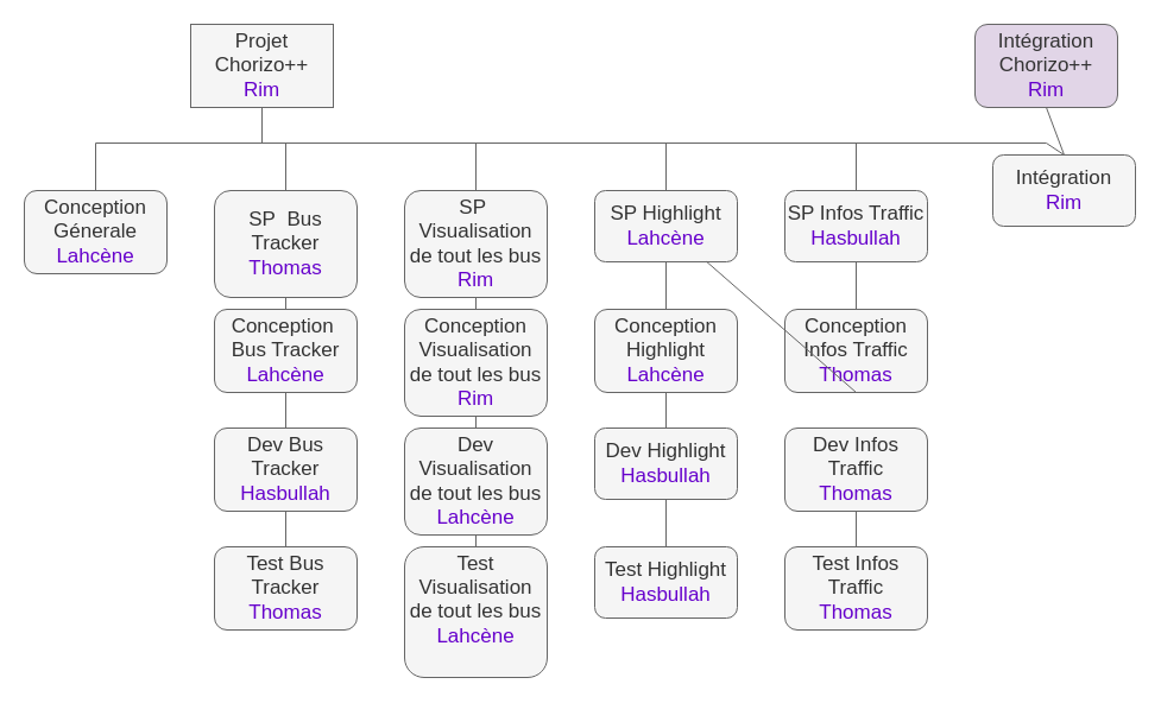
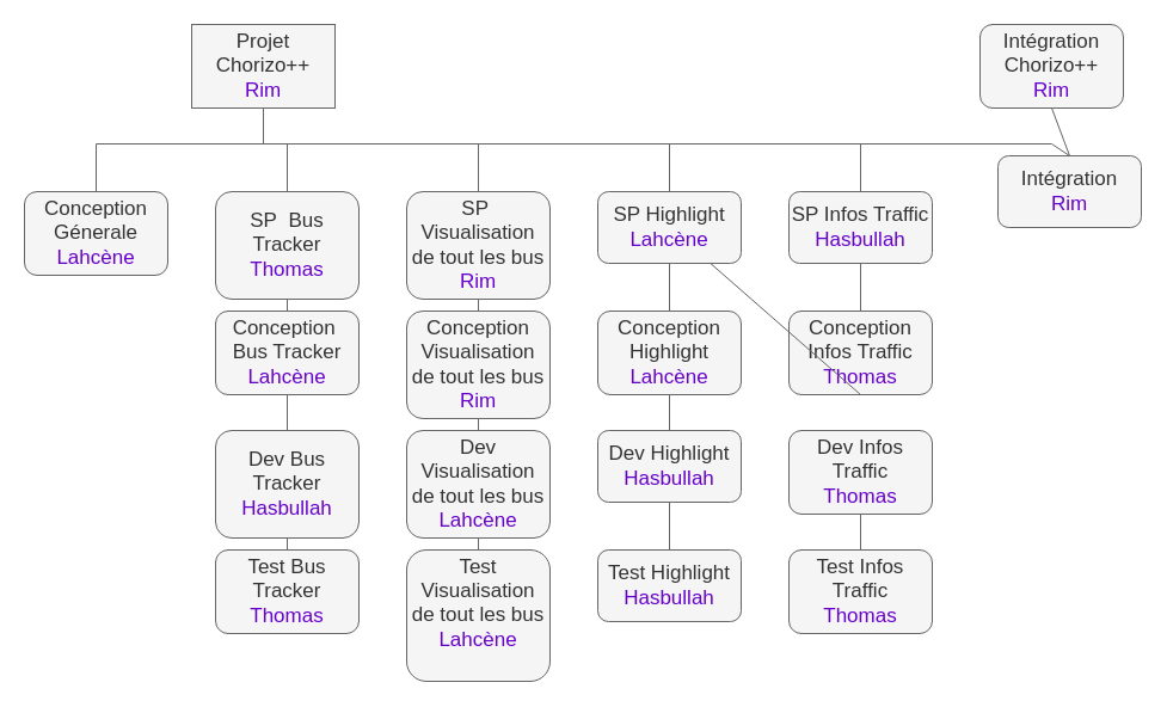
- <mxCell id="9" value="&lt;div&gt;&lt;span style=&quot;font-size: 17px&quot;&gt;Intégration Chorizo++&lt;/span&gt;&lt;/div&gt;&lt;div&gt;&lt;span style=&quot;font-size: 17px&quot;&gt;&lt;font color=&quot;#6600CC&quot;&gt;Rim&lt;/font&gt;&lt;br&gt;&lt;/span&gt;&lt;/div&gt;" style="rounded=1;whiteSpace=wrap;html=1;fillColor=#e1d5e7;fontColor=#333333;strokeColor=#666666;" parent="1" vertex="1"><mxGeometry x="820" y="20" width="120" height="70" as="geometry" /></mxCell>
+ <mxCell id="9" value="&lt;div&gt;&lt;span style=&quot;font-size: 17px&quot;&gt;Intégration Chorizo++&lt;/span&gt;&lt;/div&gt;&lt;div&gt;&lt;span style=&quot;font-size: 17px&quot;&gt;&lt;font color=&quot;#6600CC&quot;&gt;Rim&lt;/font&gt;&lt;br&gt;&lt;/span&gt;&lt;/div&gt;" style="rounded=1;whiteSpace=wrap;html=1;fillColor=#f5f5f5;fontColor=#333333;strokeColor=#666666;" parent="1" vertex="1"><mxGeometry x="820" y="20" width="120" height="70" as="geometry" /></mxCell>
- <mxCell id="18" value="&lt;div&gt;&lt;span style=&quot;font-size: 17px&quot;&gt;Dev Bus Tracker&lt;/span&gt;&lt;/div&gt;&lt;div&gt;&lt;span style=&quot;font-size: 17px&quot;&gt;&lt;font color=&quot;#6600cc&quot;&gt;Hasbullah&lt;/font&gt;&lt;/span&gt;&lt;/div&gt;" style="rounded=1;whiteSpace=wrap;html=1;fillColor=#f5f5f5;fontColor=#333333;strokeColor=#666666;" parent="1" vertex="1"><mxGeometry x="180" y="360" width="120" height="70" as="geometry" /></mxCell>
+ <mxCell id="18" value="&lt;div&gt;&lt;span style=&quot;font-size: 17px&quot;&gt;Dev Bus Tracker&lt;/span&gt;&lt;/div&gt;&lt;div&gt;&lt;span style=&quot;font-size: 17px&quot;&gt;&lt;font color=&quot;#6600cc&quot;&gt;Hasbullah&lt;/font&gt;&lt;/span&gt;&lt;/div&gt;" style="rounded=1;whiteSpace=wrap;html=1;fillColor=#f5f5f5;fontColor=#333333;strokeColor=#666666;" parent="1" vertex="1"><mxGeometry x="180" y="360" width="120" height="90" as="geometry" /></mxCell>
